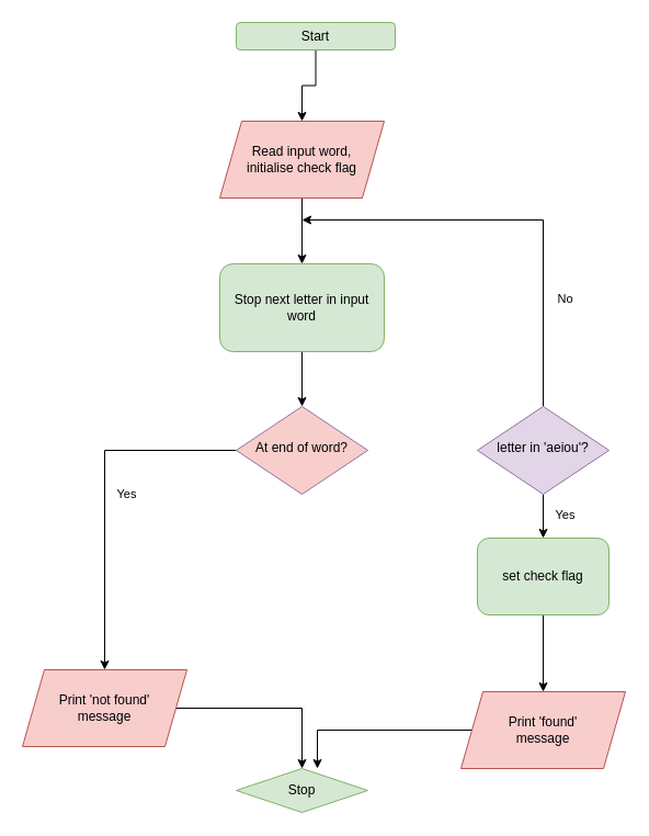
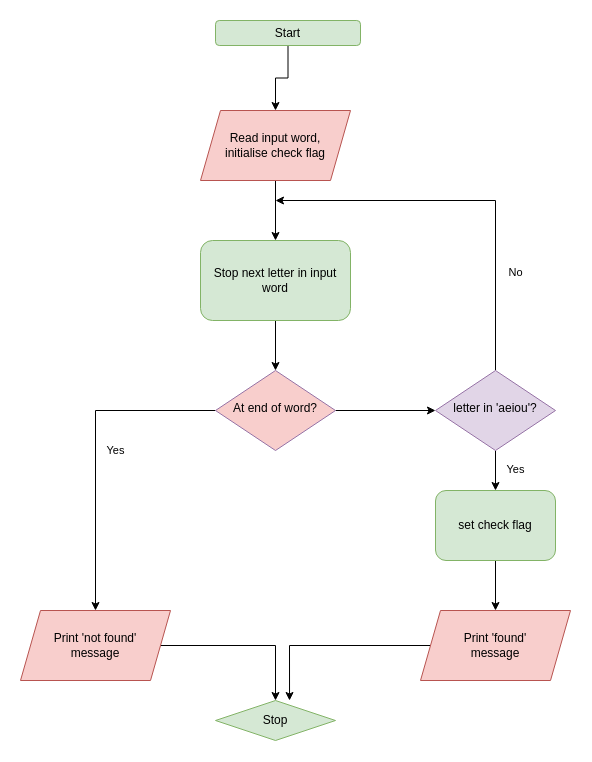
+ <mxCell id="5" style="edgeStyle=orthogonalEdgeStyle;rounded=0;orthogonalLoop=1;jettySize=auto;html=1;exitX=1;exitY=0.5;exitDx=0;exitDy=0;" edge="1" parent="1" source="6" target="20"><mxGeometry relative="1" as="geometry" /></mxCell>
- <mxCell id="15" value="Print 'found' &lt;br&gt;message" style="shape=parallelogram;perimeter=parallelogramPerimeter;whiteSpace=wrap;html=1;fixedSize=1;fillColor=#f8cecc;strokeColor=#b85450;" vertex="1" parent="1"><mxGeometry x="420" y="630" width="150" height="70" as="geometry" /></mxCell>
+ <mxCell id="15" value="Print 'found' &lt;br&gt;message" style="shape=parallelogram;perimeter=parallelogramPerimeter;whiteSpace=wrap;html=1;fixedSize=1;fillColor=#f8cecc;strokeColor=#b85450;" vertex="1" parent="1"><mxGeometry x="420" y="610" width="150" height="70" as="geometry" /></mxCell>
